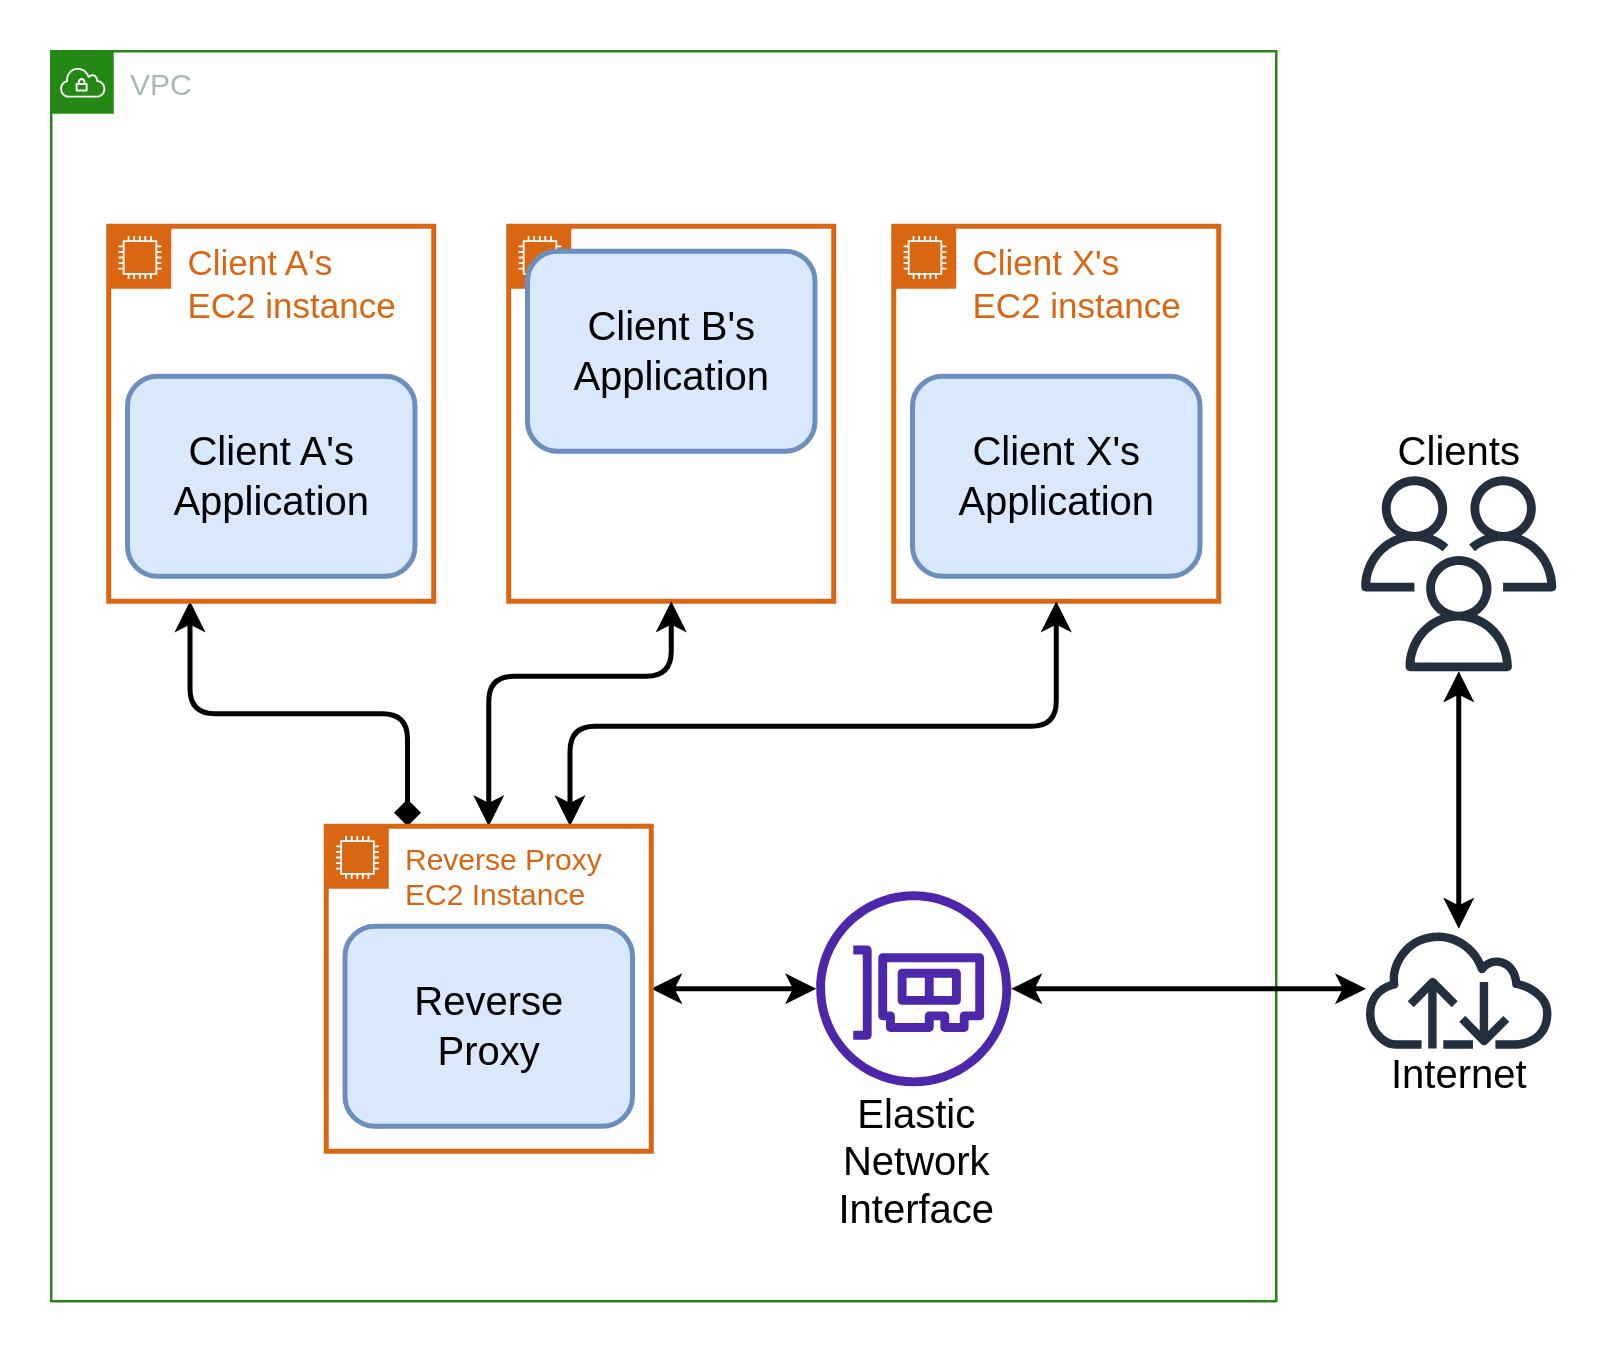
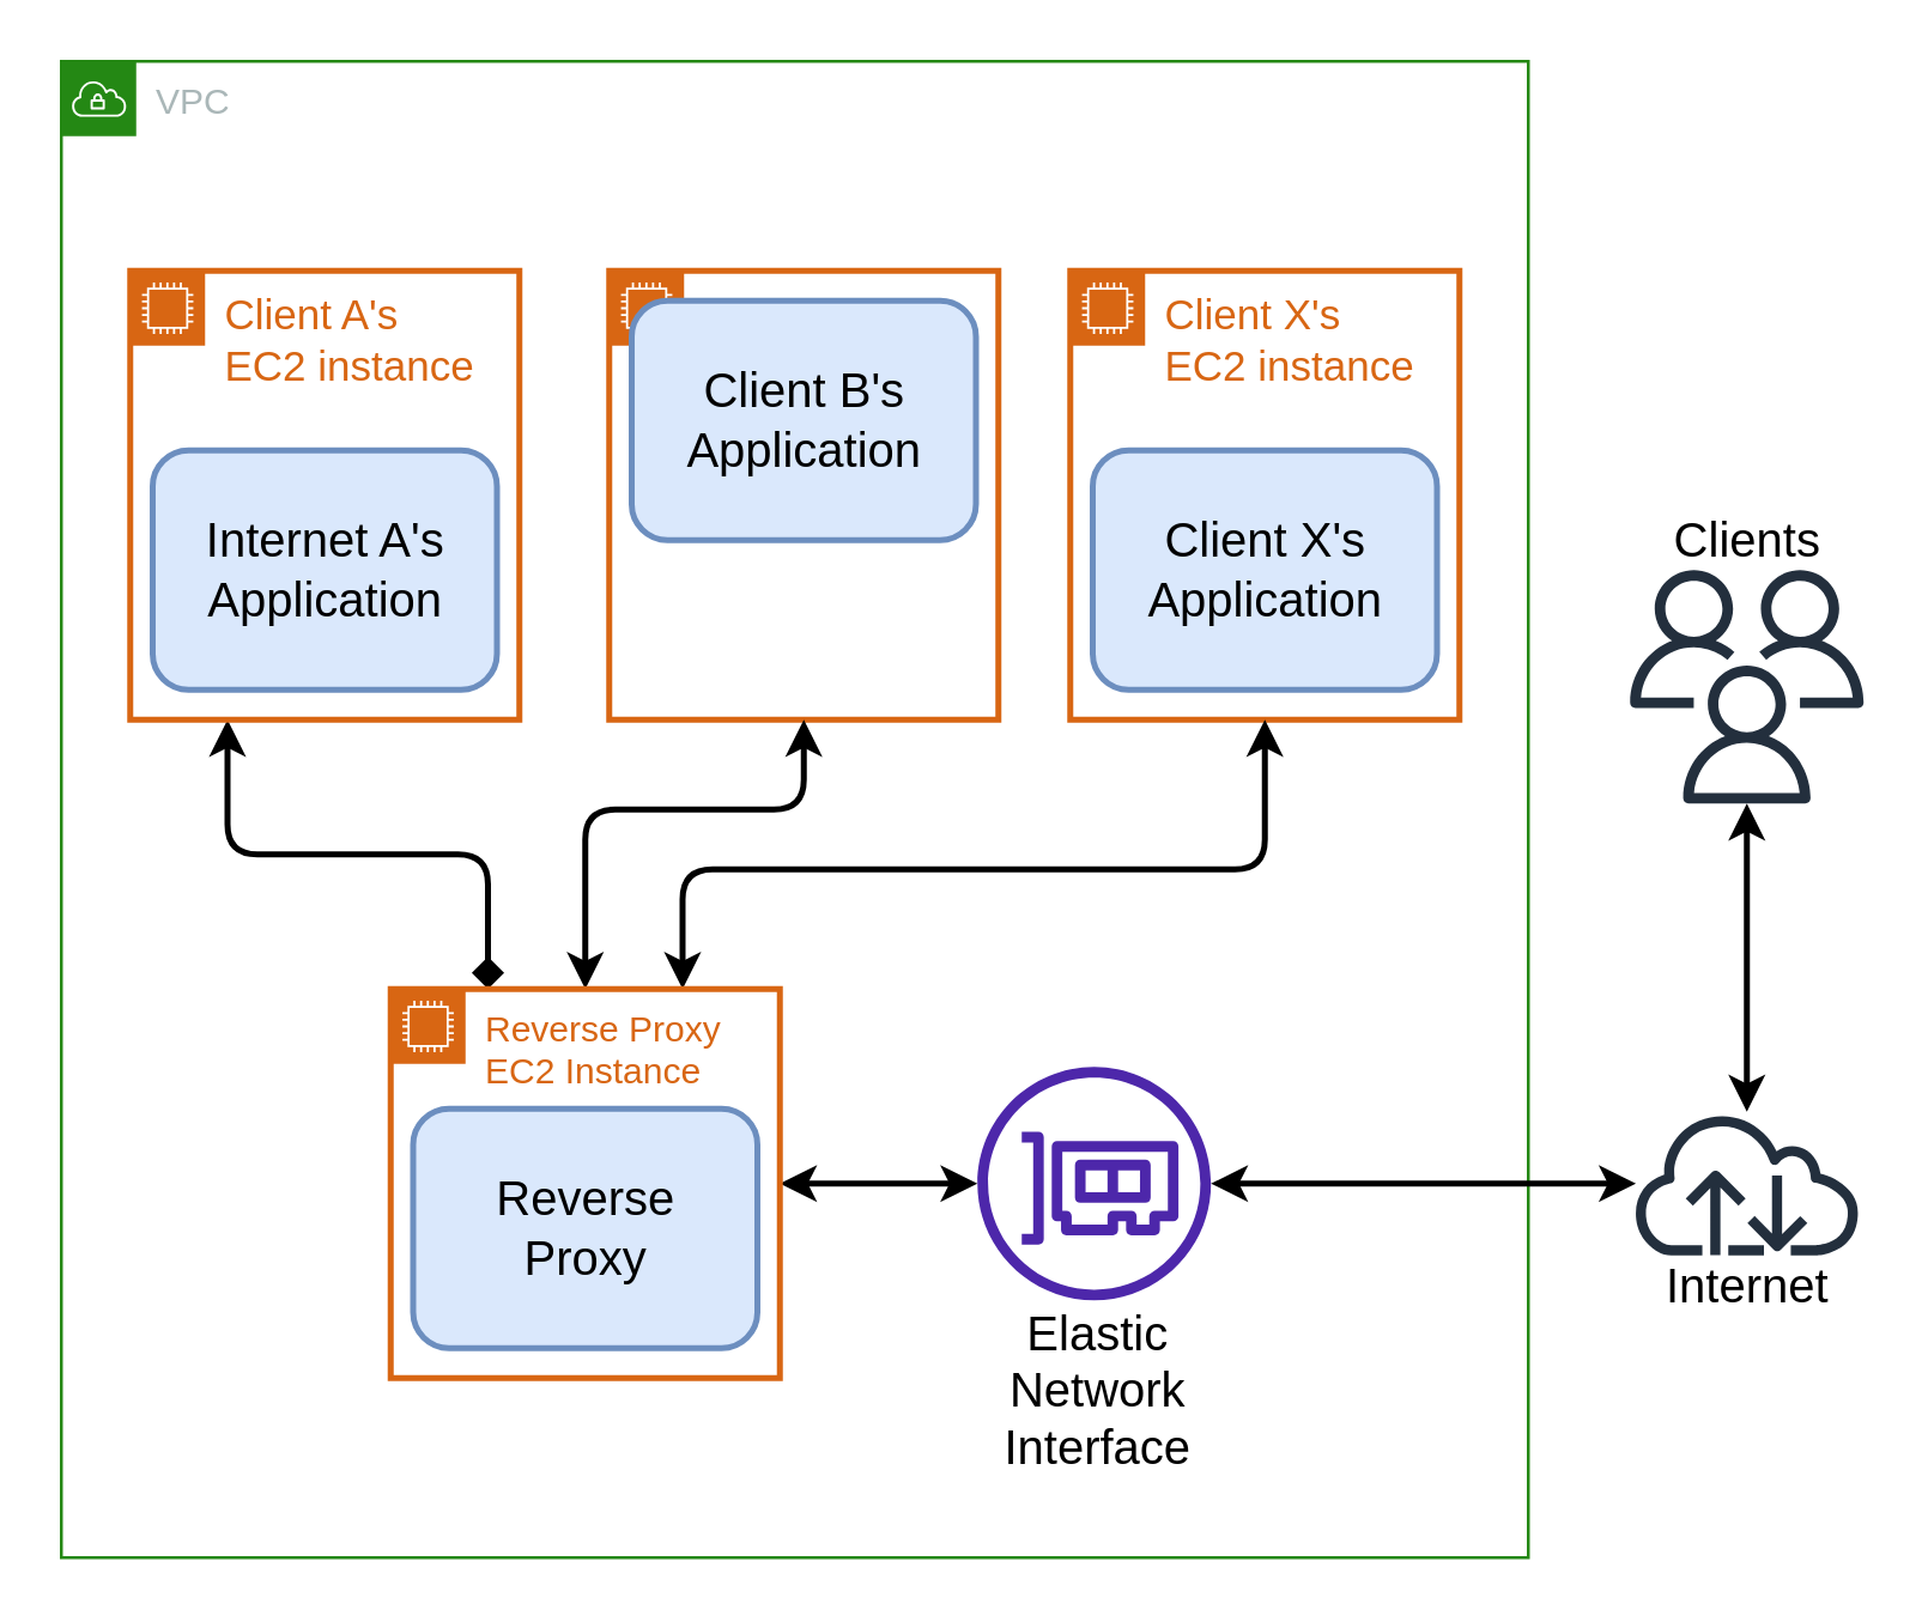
- <mxCell id="5" value="Client A's&lt;br style=&quot;font-size: 16px;&quot;&gt;Application" style="rounded=1;whiteSpace=wrap;html=1;strokeWidth=2;fillColor=#dae8fc;strokeColor=#6c8ebf;fontSize=16;" vertex="1" parent="4"><mxGeometry x="7.5" y="60" width="115" height="80" as="geometry" /></mxCell>
+ <mxCell id="5" value="Internet A's&lt;br style=&quot;font-size: 16px;&quot;&gt;Application" style="rounded=1;whiteSpace=wrap;html=1;strokeWidth=2;fillColor=#dae8fc;strokeColor=#6c8ebf;fontSize=16;" vertex="1" parent="4"><mxGeometry x="7.5" y="60" width="115" height="80" as="geometry" /></mxCell>
